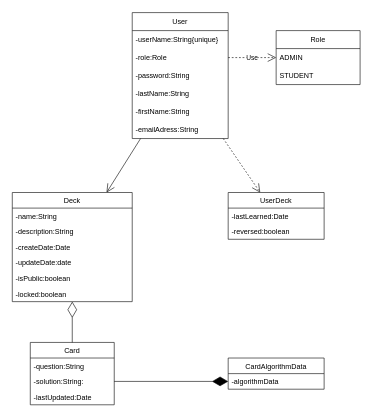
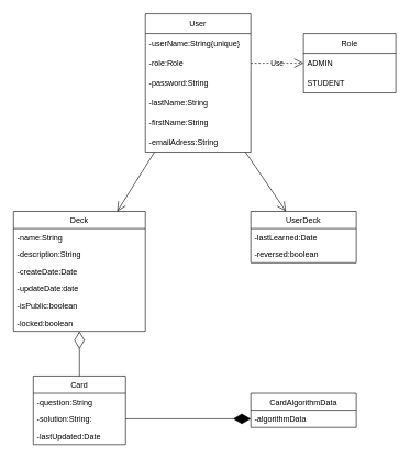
- <mxCell id="32" value="" style="endArrow=open;endFill=1;endSize=12;html=1;rounded=0;dashed=1;" edge="1" parent="1" source="2" target="25"><mxGeometry width="160" relative="1" as="geometry"><mxPoint x="243.916" y="240" as="sourcePoint" /><mxPoint x="187.273" y="330" as="targetPoint" /></mxGeometry></mxCell>
+ <mxCell id="32" value="" style="endArrow=open;endFill=1;endSize=12;html=1;rounded=0;" edge="1" parent="1" source="2" target="25"><mxGeometry width="160" relative="1" as="geometry"><mxPoint x="243.916" y="240" as="sourcePoint" /><mxPoint x="187.273" y="330" as="targetPoint" /></mxGeometry></mxCell>
